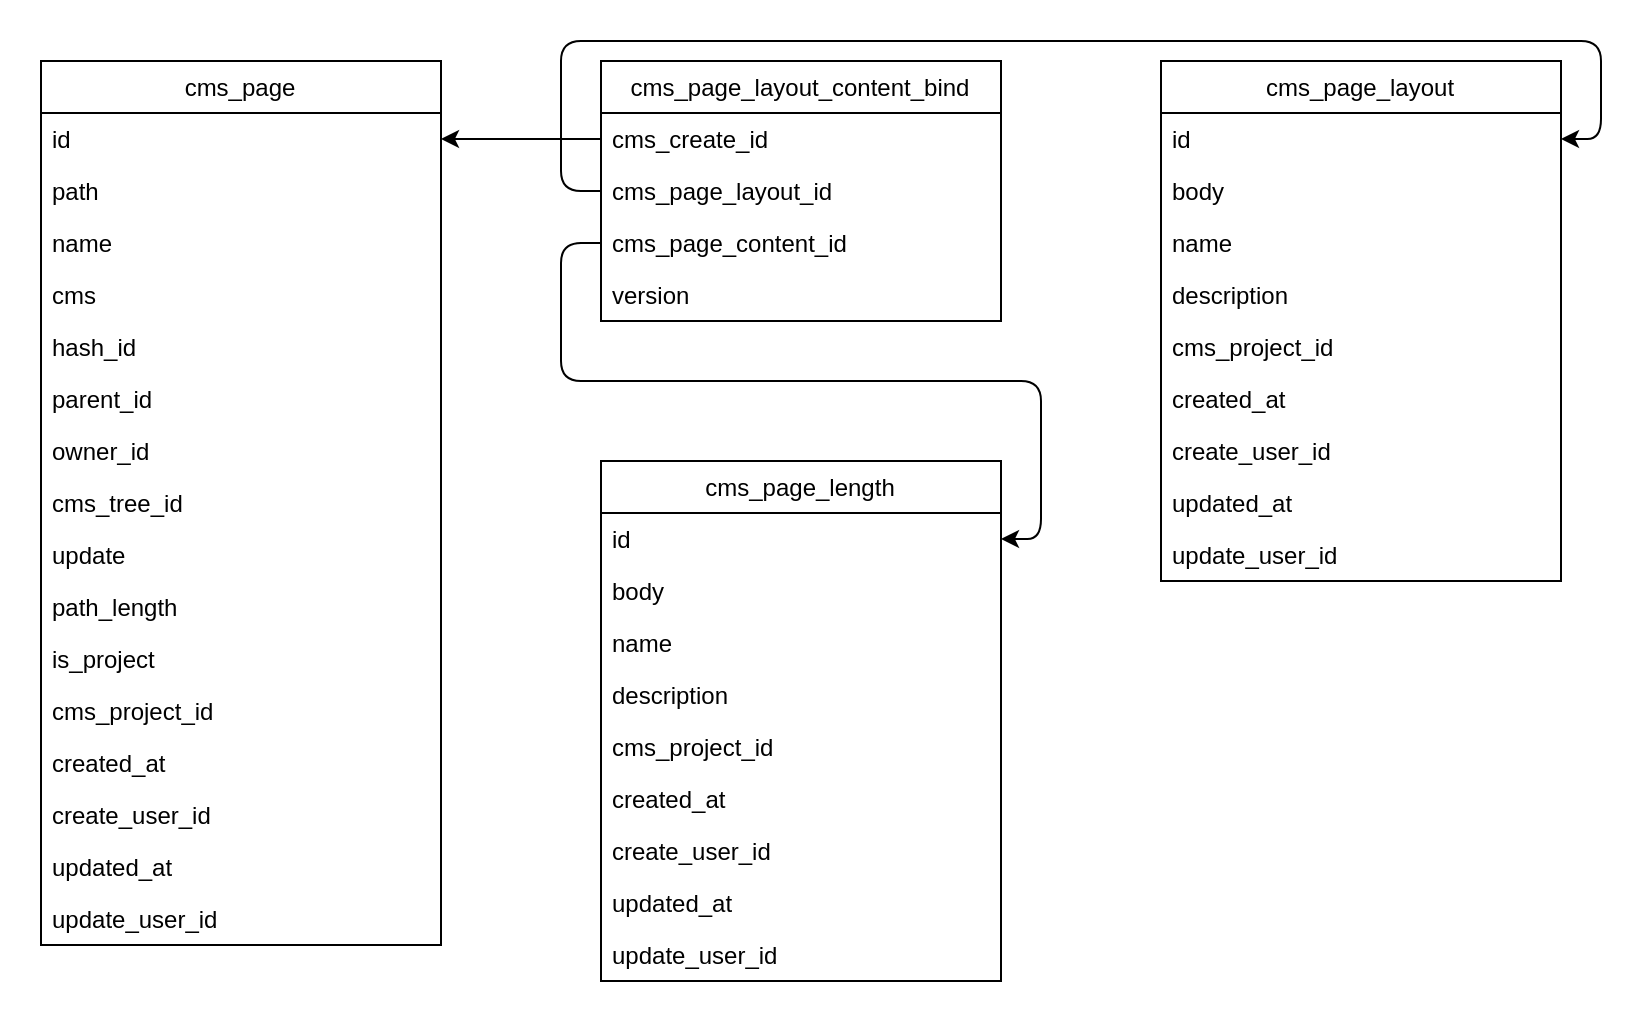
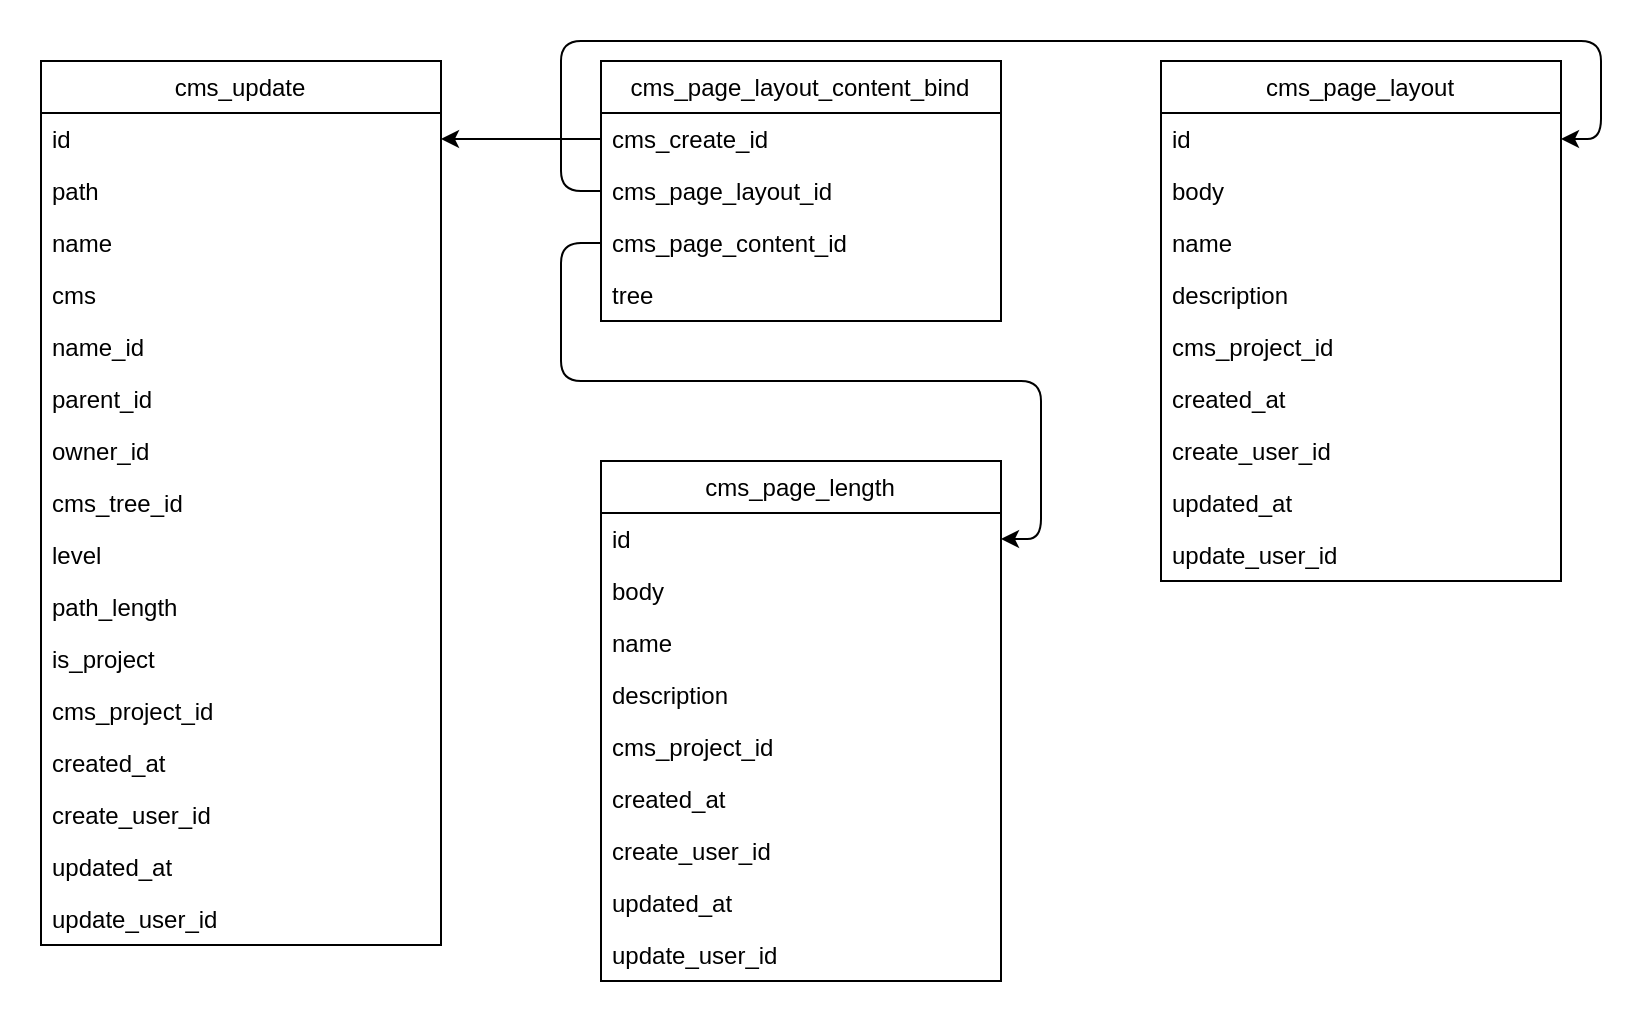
- <mxCell id="2" value="cms_page" style="swimlane;fontStyle=0;childLayout=stackLayout;horizontal=1;startSize=26;horizontalStack=0;resizeParent=1;resizeParentMax=0;resizeLast=0;collapsible=1;marginBottom=0;" parent="1" vertex="1"><mxGeometry x="20" y="30" width="200" height="442" as="geometry" /></mxCell>
+ <mxCell id="2" value="cms_update" style="swimlane;fontStyle=0;childLayout=stackLayout;horizontal=1;startSize=26;horizontalStack=0;resizeParent=1;resizeParentMax=0;resizeLast=0;collapsible=1;marginBottom=0;" parent="1" vertex="1"><mxGeometry x="20" y="30" width="200" height="442" as="geometry" /></mxCell>
- <mxCell id="23" value="version" style="text;strokeColor=none;fillColor=none;align=left;verticalAlign=top;spacingLeft=4;spacingRight=4;overflow=hidden;rotatable=0;points=[[0,0.5],[1,0.5]];portConstraint=eastwest;" vertex="1" parent="19"><mxGeometry y="104" width="200" height="26" as="geometry" /></mxCell>
+ <mxCell id="23" value="tree" style="text;strokeColor=none;fillColor=none;align=left;verticalAlign=top;spacingLeft=4;spacingRight=4;overflow=hidden;rotatable=0;points=[[0,0.5],[1,0.5]];portConstraint=eastwest;" vertex="1" parent="19"><mxGeometry y="104" width="200" height="26" as="geometry" /></mxCell>
- <mxCell id="7" value="hash_id" style="text;strokeColor=none;fillColor=none;align=left;verticalAlign=top;spacingLeft=4;spacingRight=4;overflow=hidden;rotatable=0;points=[[0,0.5],[1,0.5]];portConstraint=eastwest;" parent="2" vertex="1"><mxGeometry y="130" width="200" height="26" as="geometry" /></mxCell>
+ <mxCell id="7" value="name_id" style="text;strokeColor=none;fillColor=none;align=left;verticalAlign=top;spacingLeft=4;spacingRight=4;overflow=hidden;rotatable=0;points=[[0,0.5],[1,0.5]];portConstraint=eastwest;" parent="2" vertex="1"><mxGeometry y="130" width="200" height="26" as="geometry" /></mxCell>
- <mxCell id="11" value="update" style="text;strokeColor=none;fillColor=none;align=left;verticalAlign=top;spacingLeft=4;spacingRight=4;overflow=hidden;rotatable=0;points=[[0,0.5],[1,0.5]];portConstraint=eastwest;" parent="2" vertex="1"><mxGeometry y="234" width="200" height="26" as="geometry" /></mxCell>
+ <mxCell id="11" value="level" style="text;strokeColor=none;fillColor=none;align=left;verticalAlign=top;spacingLeft=4;spacingRight=4;overflow=hidden;rotatable=0;points=[[0,0.5],[1,0.5]];portConstraint=eastwest;" parent="2" vertex="1"><mxGeometry y="234" width="200" height="26" as="geometry" /></mxCell>
